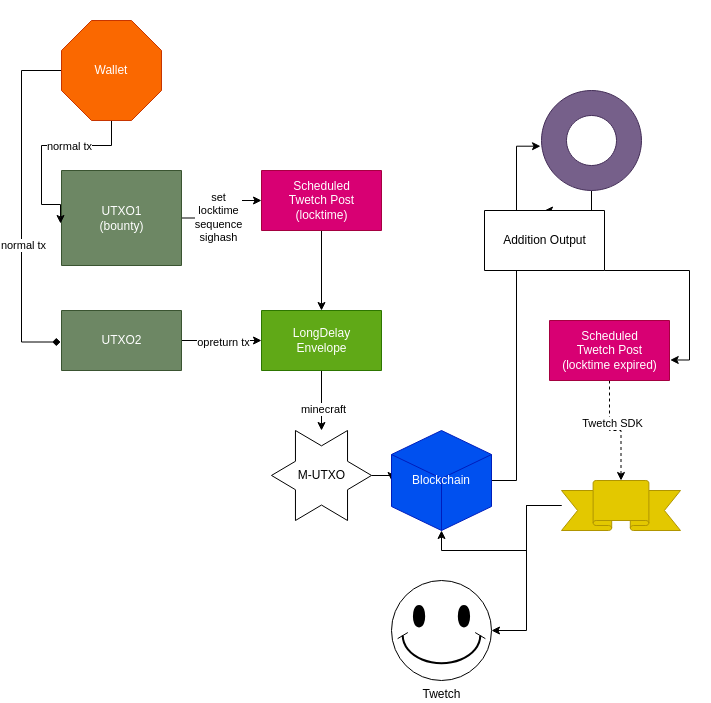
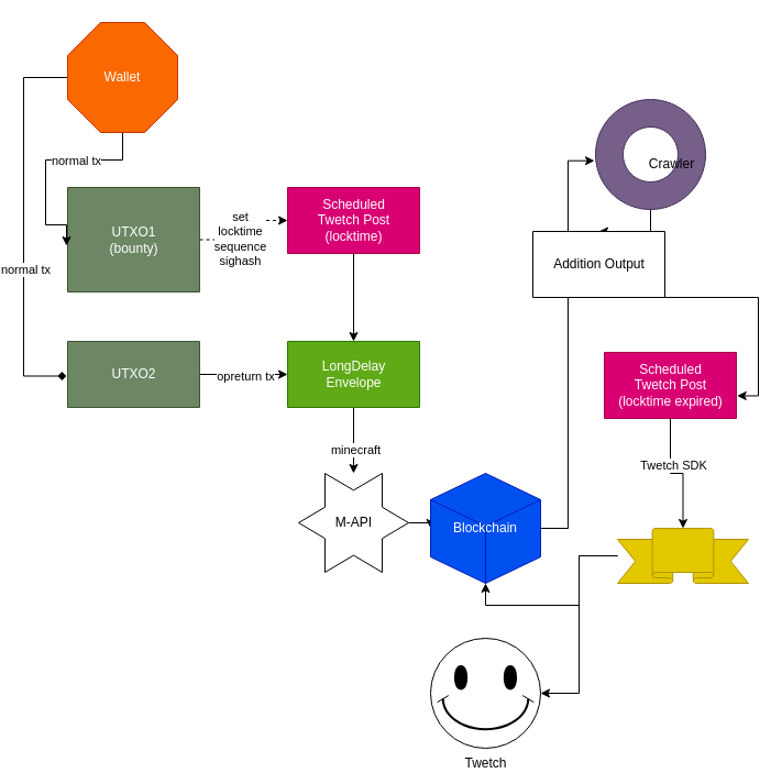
+ <mxCell id="24" value="Crawler" style="text;html=1;align=center;verticalAlign=middle;resizable=0;points=[];autosize=1;" vertex="1" parent="23"><mxGeometry x="39" y="49" width="60" height="20" as="geometry" /></mxCell>
- <mxCell id="2" value="" style="edgeStyle=orthogonalEdgeStyle;rounded=0;orthogonalLoop=1;jettySize=auto;html=1;" edge="1" parent="1" source="4" target="6"><mxGeometry relative="1" as="geometry" /></mxCell>
+ <mxCell id="2" value="" style="edgeStyle=orthogonalEdgeStyle;rounded=0;orthogonalLoop=1;jettySize=auto;html=1;dashed=1;" edge="1" parent="1" source="4" target="6"><mxGeometry relative="1" as="geometry" /></mxCell>
- <mxCell id="25" style="edgeStyle=orthogonalEdgeStyle;rounded=0;orthogonalLoop=1;jettySize=auto;html=1;entryX=0.5;entryY=0;entryDx=0;entryDy=0;entryPerimeter=0;dashed=1;" edge="1" parent="1" source="27" target="32"><mxGeometry relative="1" as="geometry" /></mxCell>
+ <mxCell id="25" style="edgeStyle=orthogonalEdgeStyle;rounded=0;orthogonalLoop=1;jettySize=auto;html=1;entryX=0.5;entryY=0;entryDx=0;entryDy=0;entryPerimeter=0;" edge="1" parent="1" source="27" target="32"><mxGeometry relative="1" as="geometry" /></mxCell>
- <mxCell id="14" value="M-UTXO" style="verticalLabelPosition=middle;verticalAlign=middle;html=1;shape=mxgraph.basic.6_point_star;labelPosition=center;align=center;" vertex="1" parent="1"><mxGeometry x="270" y="430" width="100" height="90" as="geometry" /></mxCell>
+ <mxCell id="14" value="M-API" style="verticalLabelPosition=middle;verticalAlign=middle;html=1;shape=mxgraph.basic.6_point_star;labelPosition=center;align=center;" vertex="1" parent="1"><mxGeometry x="270" y="430" width="100" height="90" as="geometry" /></mxCell>
